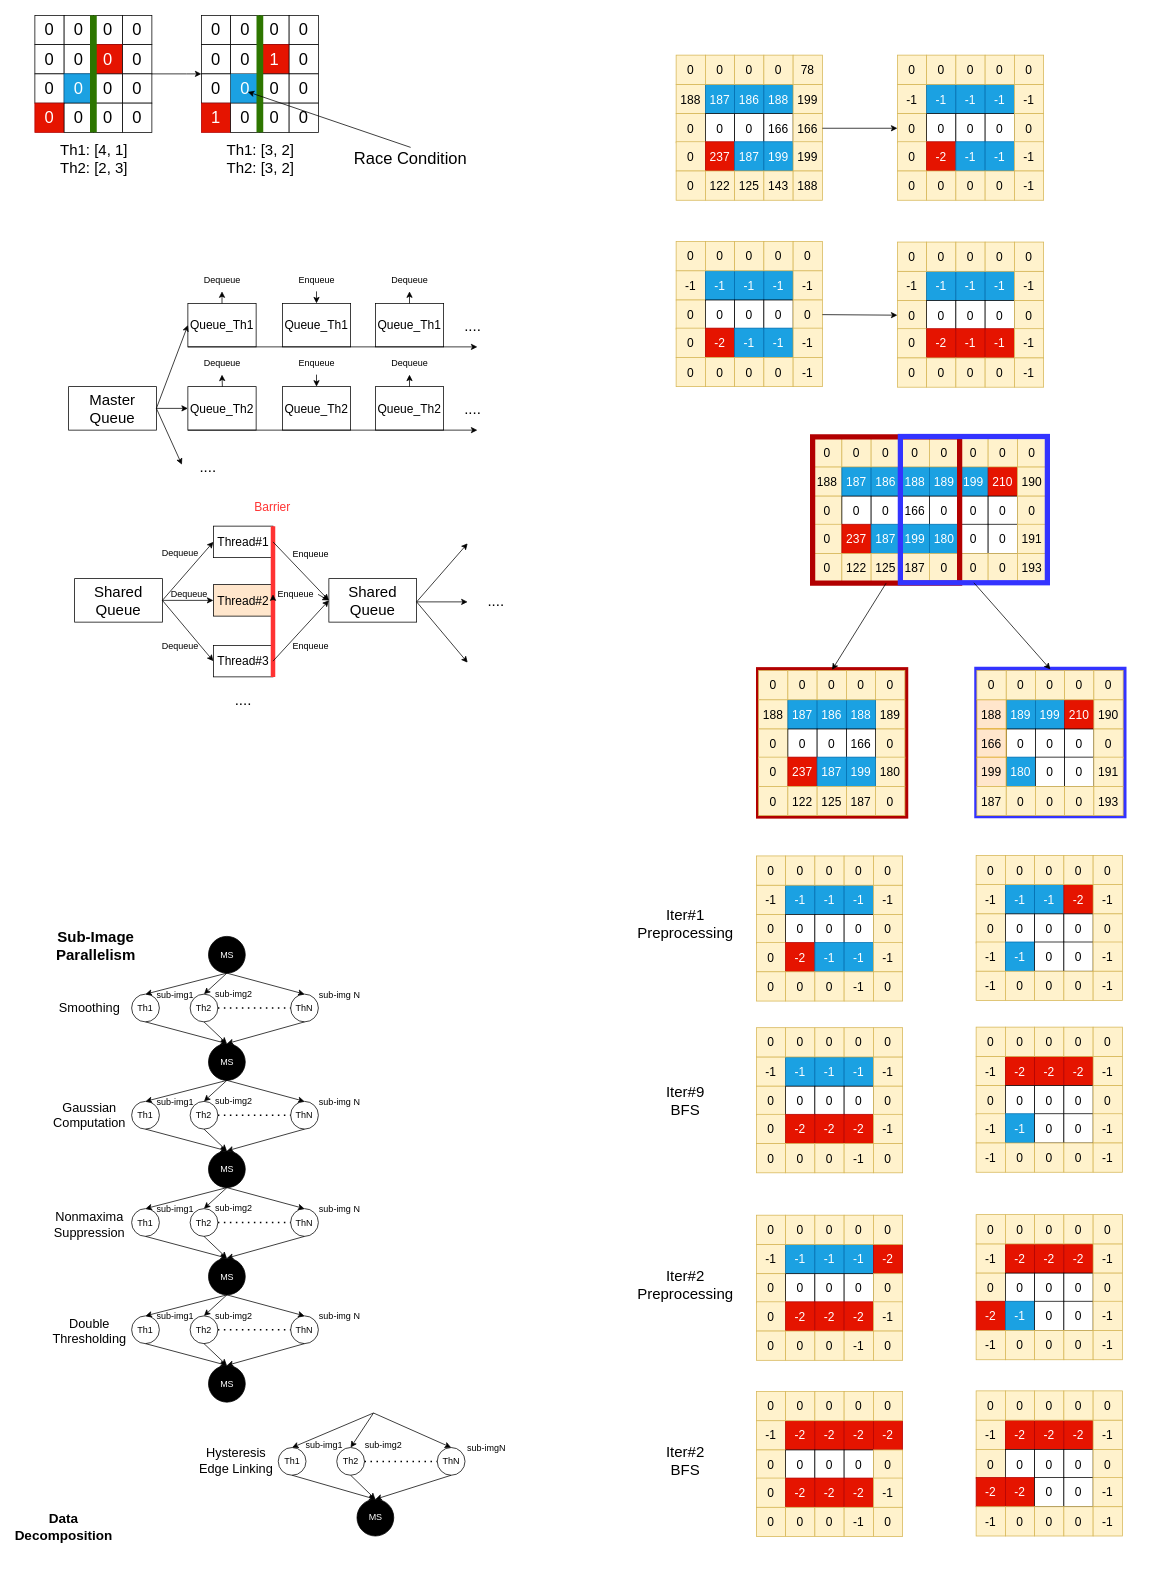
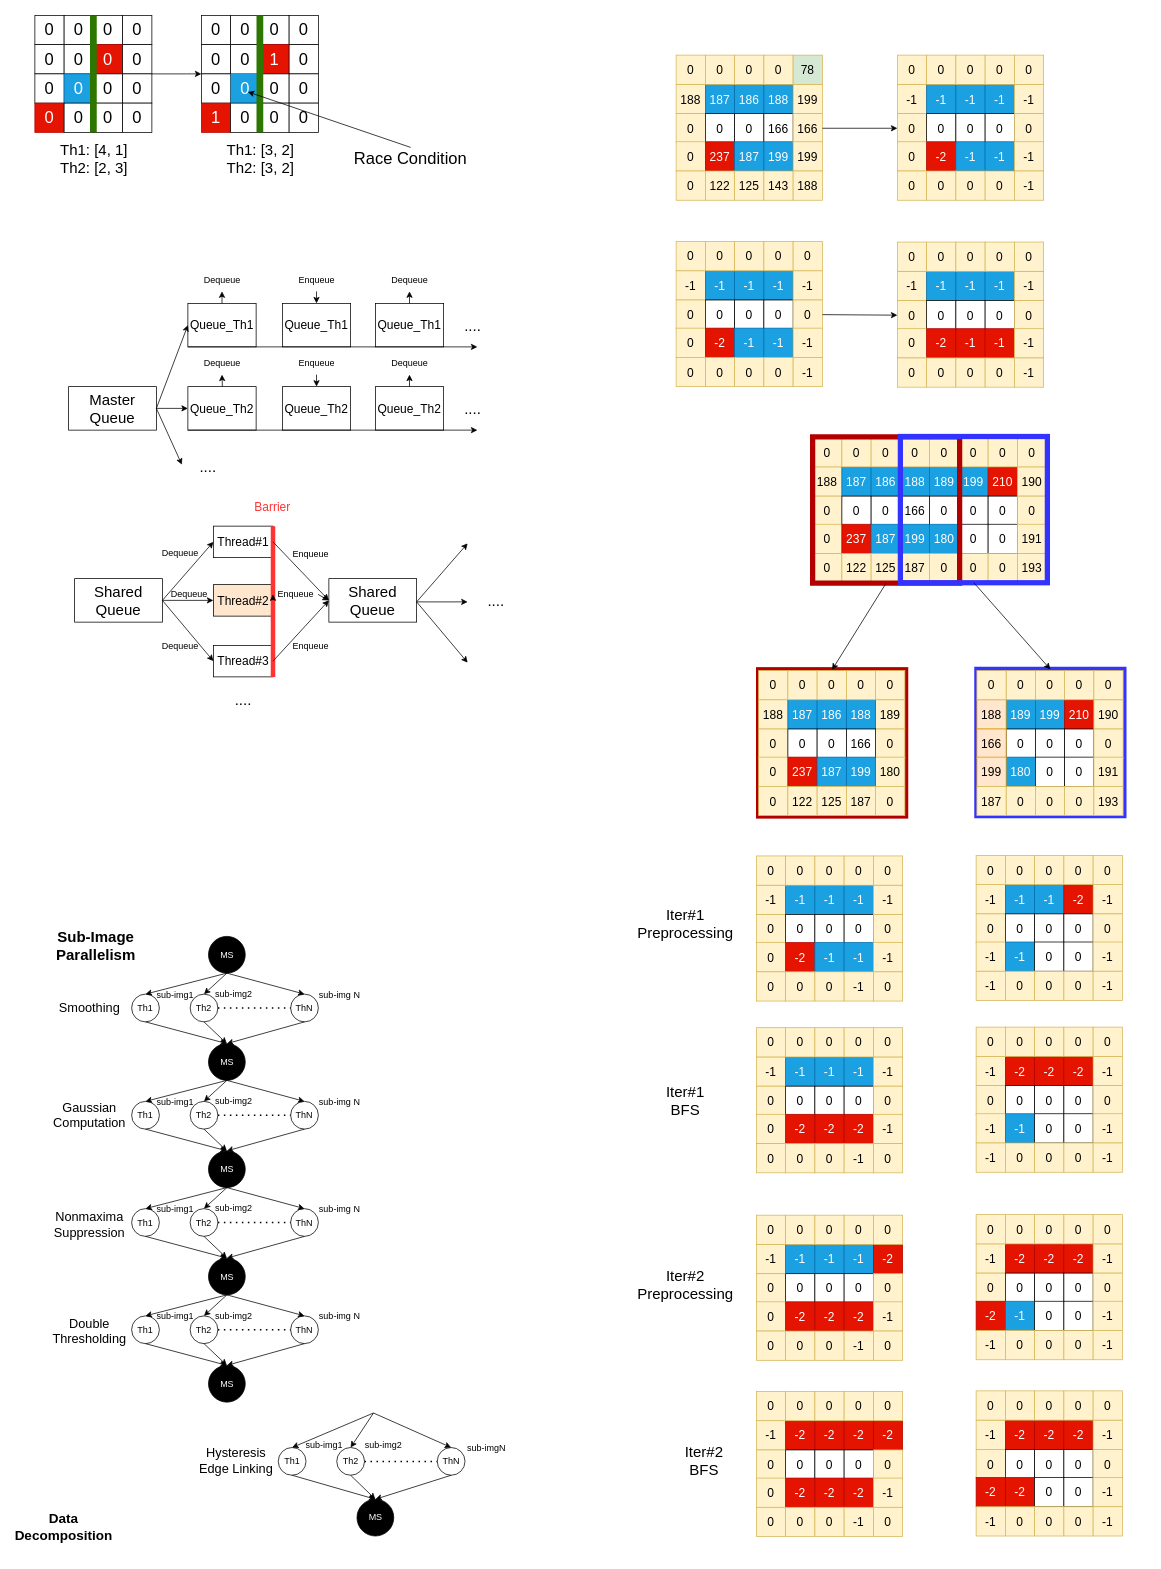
- <mxCell id="120" value="78" style="whiteSpace=wrap;html=1;aspect=fixed;fontSize=16;fillColor=#fff2cc;strokeColor=#d6b656;" vertex="1" parent="1"><mxGeometry x="1057" y="73" width="39" height="39" as="geometry" /></mxCell>
+ <mxCell id="120" value="78" style="whiteSpace=wrap;html=1;aspect=fixed;fontSize=16;fillColor=#d5e8d4;strokeColor=#d6b656;" vertex="1" parent="1"><mxGeometry x="1057" y="73" width="39" height="39" as="geometry" /></mxCell>
- <mxCell id="401" value="&lt;div style=&quot;font-size: 20px;&quot;&gt;&lt;font style=&quot;font-size: 20px;&quot;&gt;Iter#9&lt;/font&gt;&lt;/div&gt;&lt;font style=&quot;font-size: 20px;&quot;&gt;BFS&lt;/font&gt;" style="text;strokeColor=none;align=center;fillColor=none;html=1;verticalAlign=middle;whiteSpace=wrap;rounded=0;" vertex="1" parent="1"><mxGeometry x="865" y="1451.5" width="97" height="30" as="geometry" /></mxCell>
+ <mxCell id="401" value="&lt;div style=&quot;font-size: 20px;&quot;&gt;&lt;font style=&quot;font-size: 20px;&quot;&gt;Iter#1&lt;/font&gt;&lt;/div&gt;&lt;font style=&quot;font-size: 20px;&quot;&gt;BFS&lt;/font&gt;" style="text;strokeColor=none;align=center;fillColor=none;html=1;verticalAlign=middle;whiteSpace=wrap;rounded=0;" vertex="1" parent="1"><mxGeometry x="865" y="1451.5" width="97" height="30" as="geometry" /></mxCell>
- <mxCell id="400" value="&lt;div style=&quot;font-size: 20px;&quot;&gt;&lt;font style=&quot;font-size: 20px;&quot;&gt;Iter#2&lt;/font&gt;&lt;/div&gt;&lt;font style=&quot;font-size: 20px;&quot;&gt;BFS&lt;/font&gt;" style="text;strokeColor=none;align=center;fillColor=none;html=1;verticalAlign=middle;whiteSpace=wrap;rounded=0;" vertex="1" parent="1"><mxGeometry x="865" y="1932" width="97" height="30" as="geometry" /></mxCell>
+ <mxCell id="400" value="&lt;div style=&quot;font-size: 20px;&quot;&gt;&lt;font style=&quot;font-size: 20px;&quot;&gt;Iter#2&lt;/font&gt;&lt;/div&gt;&lt;font style=&quot;font-size: 20px;&quot;&gt;BFS&lt;/font&gt;" style="text;strokeColor=none;align=center;fillColor=none;html=1;verticalAlign=middle;whiteSpace=wrap;rounded=0;" vertex="1" parent="1"><mxGeometry x="890" y="1932" width="97" height="30" as="geometry" /></mxCell>
